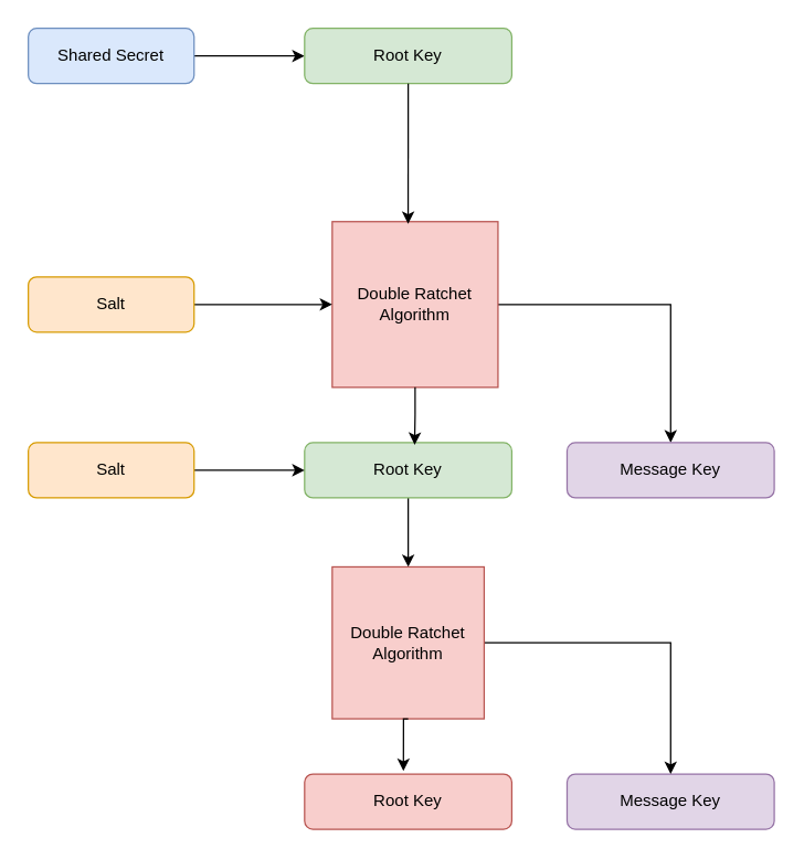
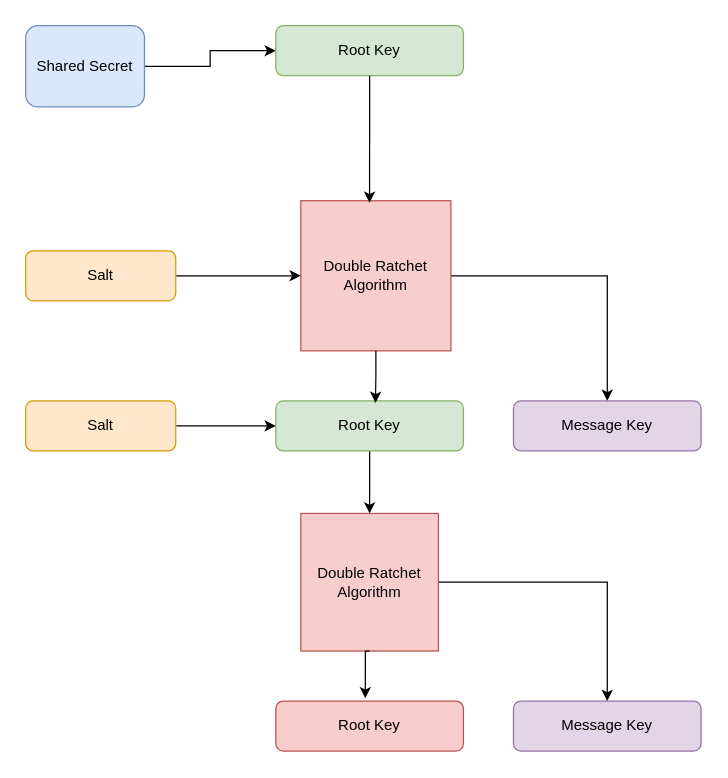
- <mxCell id="4" value="Shared Secret" style="rounded=1;whiteSpace=wrap;html=1;fillColor=#dae8fc;strokeColor=#6c8ebf;" vertex="1" parent="1"><mxGeometry x="20" y="20" width="120" height="40" as="geometry" /></mxCell>
+ <mxCell id="4" value="Shared Secret" style="rounded=1;whiteSpace=wrap;html=1;fillColor=#dae8fc;strokeColor=#6c8ebf;" vertex="1" parent="1"><mxGeometry x="20" y="20" width="95" height="65" as="geometry" /></mxCell>
